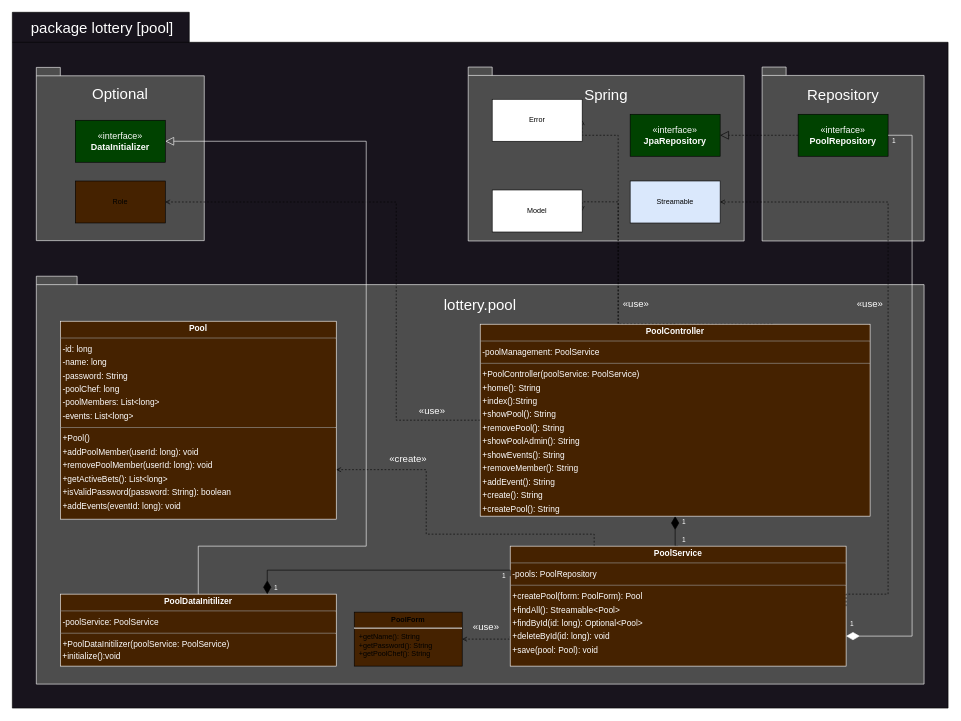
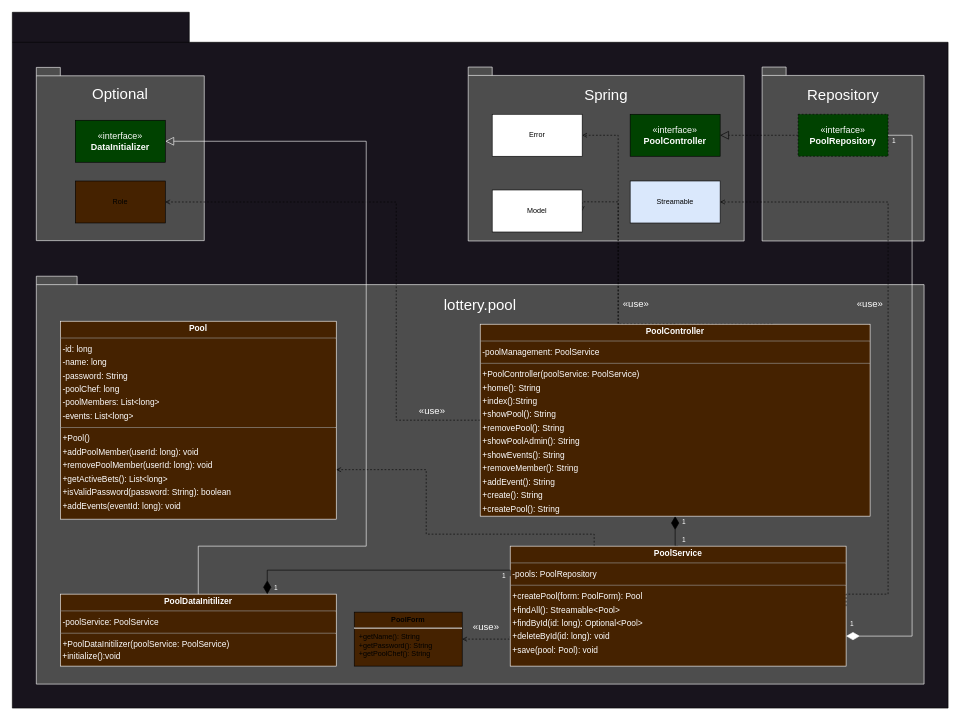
- <mxCell id="8" value="package lottery [pool]" style="text;html=1;strokeColor=none;fillColor=none;align=center;verticalAlign=middle;whiteSpace=wrap;rounded=0;fontSize=25;fontColor=#FFFFFF;" parent="1" vertex="1"><mxGeometry x="40" y="30" width="260" height="30" as="geometry" /></mxCell>
- <mxCell id="18" value="Error" style="html=1;dropTarget=0;whiteSpace=wrap;" parent="1" vertex="1"><mxGeometry x="820" y="165" width="150" height="70" as="geometry" /></mxCell>
+ <mxCell id="18" value="Error" style="html=1;dropTarget=0;whiteSpace=wrap;" parent="1" vertex="1"><mxGeometry x="820" y="190" width="150" height="70" as="geometry" /></mxCell>
- <mxCell id="23" value="«interface»&lt;br style=&quot;color: rgb(255, 255, 255); font-size: 12px;&quot;&gt;&lt;b&gt;JpaRepository&lt;/b&gt;" style="rounded=0;whiteSpace=wrap;html=1;fillColor=#004200;fontColor=#FCFCFC;fontSize=15;" vertex="1" parent="1"><mxGeometry x="1050" y="190" width="150" height="70" as="geometry" /></mxCell>
+ <mxCell id="23" value="«interface»&lt;br style=&quot;color: rgb(255, 255, 255); font-size: 12px;&quot;&gt;&lt;b&gt;PoolController&lt;/b&gt;" style="rounded=0;whiteSpace=wrap;html=1;fillColor=#004200;fontColor=#FCFCFC;fontSize=15;" vertex="1" parent="1"><mxGeometry x="1050" y="190" width="150" height="70" as="geometry" /></mxCell>
- <mxCell id="28" value="«interface»&lt;br style=&quot;color: rgb(255, 255, 255); font-size: 12px;&quot;&gt;&lt;b&gt;PoolRepository&lt;/b&gt;" style="rounded=0;whiteSpace=wrap;html=1;fillColor=#004200;fontColor=#FCFCFC;fontSize=15;" vertex="1" parent="1"><mxGeometry x="1330" y="190" width="150" height="70" as="geometry" /></mxCell>
+ <mxCell id="28" value="«interface»&lt;br style=&quot;color: rgb(255, 255, 255); font-size: 12px;&quot;&gt;&lt;b&gt;PoolRepository&lt;/b&gt;" style="rounded=0;whiteSpace=wrap;html=1;fillColor=#004200;fontColor=#FCFCFC;fontSize=15;dashed=1;" vertex="1" parent="1"><mxGeometry x="1330" y="190" width="150" height="70" as="geometry" /></mxCell>
- <mxCell id="40" value="«create»" style="text;html=1;strokeColor=none;fillColor=none;align=center;verticalAlign=middle;whiteSpace=wrap;rounded=0;fontSize=16;fontColor=#FFFFFF;" vertex="1" parent="1"><mxGeometry y="750" width="60" height="30" as="geometry" x="650" /></mxCell>
